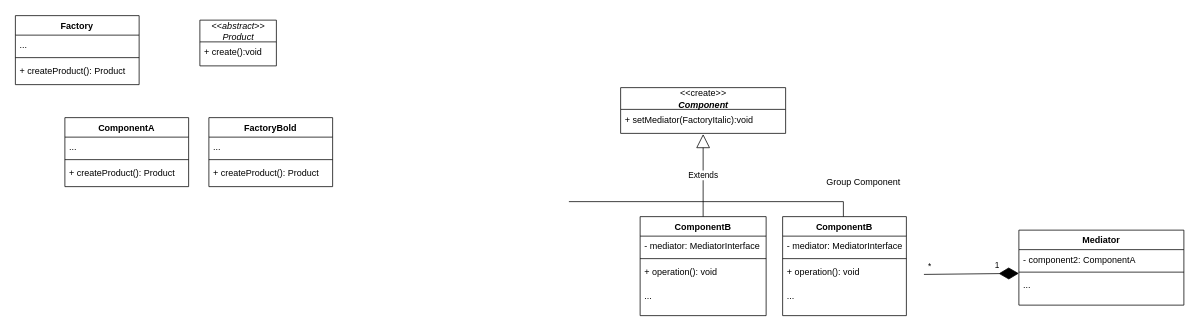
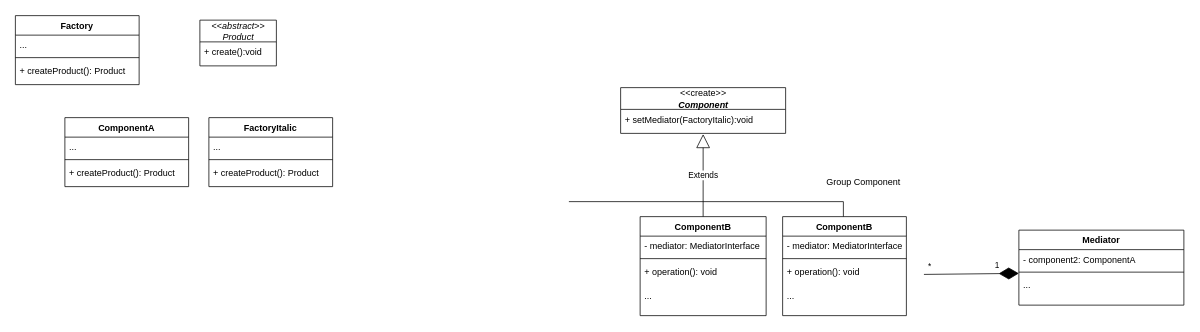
- <mxCell id="30" value="FactoryBold" style="swimlane;fontStyle=1;align=center;verticalAlign=top;childLayout=stackLayout;horizontal=1;startSize=26;horizontalStack=0;resizeParent=1;resizeParentMax=0;resizeLast=0;collapsible=1;marginBottom=0;" vertex="1" parent="1"><mxGeometry x="278" y="156" width="165" height="92" as="geometry" /></mxCell>
+ <mxCell id="30" value="FactoryItalic" style="swimlane;fontStyle=1;align=center;verticalAlign=top;childLayout=stackLayout;horizontal=1;startSize=26;horizontalStack=0;resizeParent=1;resizeParentMax=0;resizeLast=0;collapsible=1;marginBottom=0;" vertex="1" parent="1"><mxGeometry x="278" y="156" width="165" height="92" as="geometry" /></mxCell>
